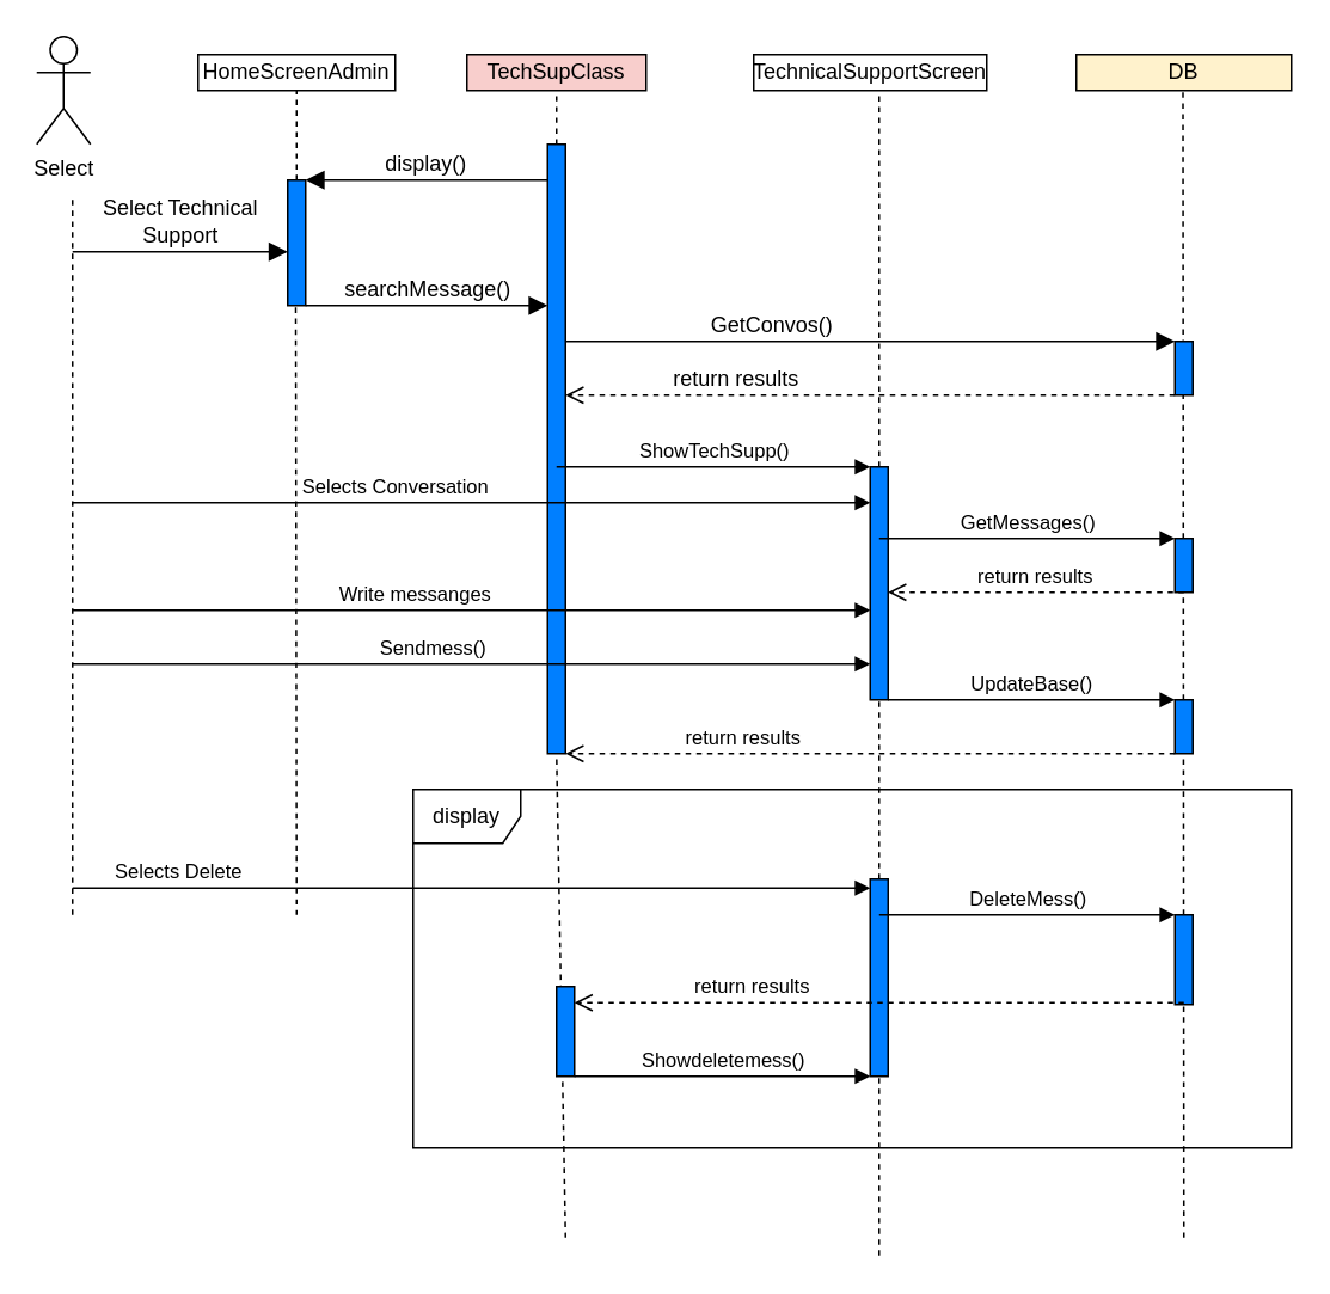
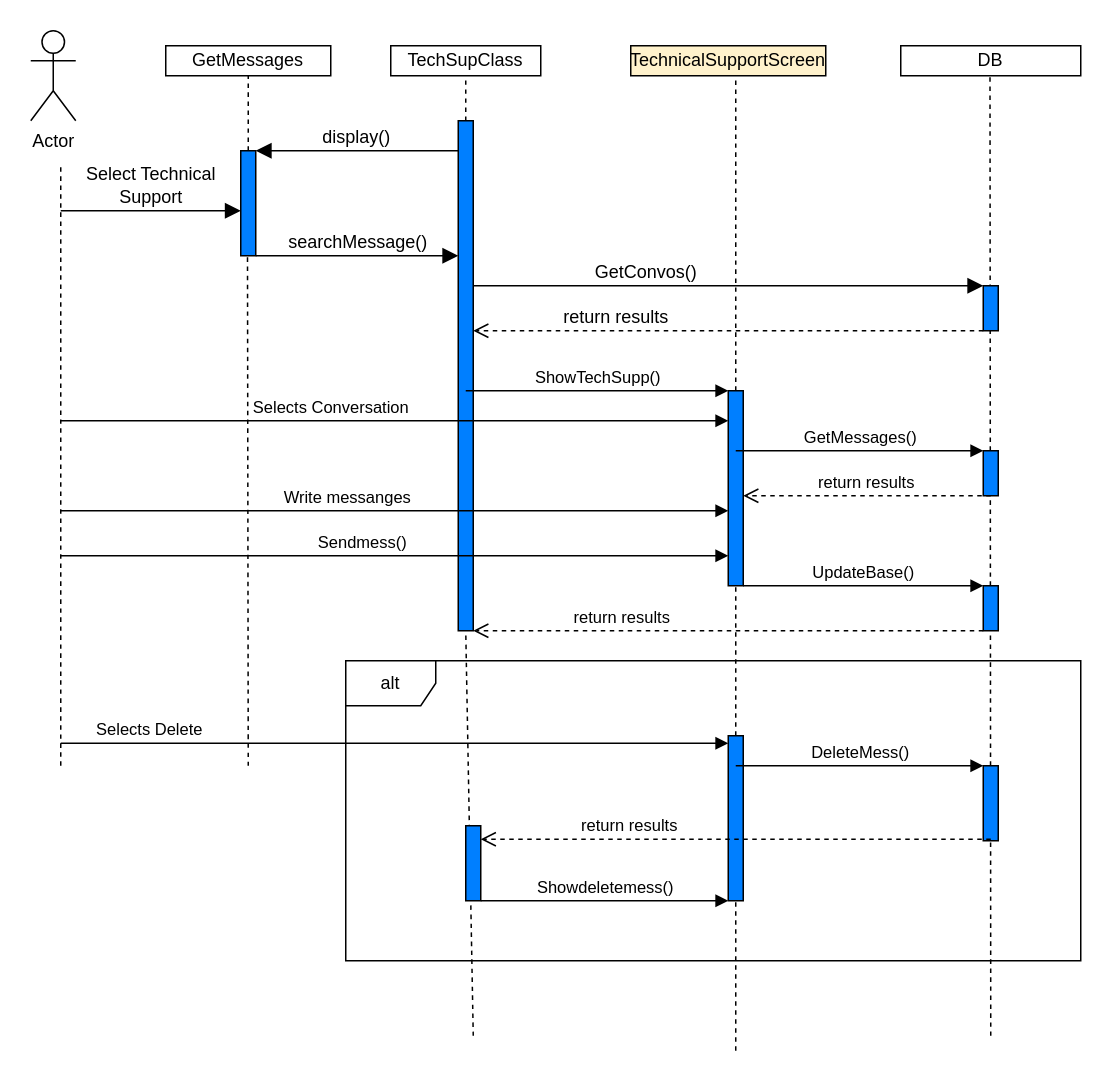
- <mxCell id="6" value="HomeScreenAdmin" style="rounded=0;whiteSpace=wrap;html=1;" parent="1" vertex="1"><mxGeometry x="110" y="30" width="110" height="20" as="geometry" /></mxCell>
+ <mxCell id="6" value="GetMessages" style="rounded=0;whiteSpace=wrap;html=1;" parent="1" vertex="1"><mxGeometry x="110" y="30" width="110" height="20" as="geometry" /></mxCell>
- <mxCell id="5" value="TechSupClass" style="rounded=0;whiteSpace=wrap;html=1;fillColor=#f8cecc;" parent="1" vertex="1"><mxGeometry x="260" y="30" width="100" height="20" as="geometry" /></mxCell>
+ <mxCell id="5" value="TechSupClass" style="rounded=0;whiteSpace=wrap;html=1;" parent="1" vertex="1"><mxGeometry x="260" y="30" width="100" height="20" as="geometry" /></mxCell>
- <mxCell id="4" value="TechnicalSupportScreen" style="rounded=0;whiteSpace=wrap;html=1;" parent="1" vertex="1"><mxGeometry x="420" y="30" width="130" height="20" as="geometry" /></mxCell>
+ <mxCell id="4" value="TechnicalSupportScreen" style="rounded=0;whiteSpace=wrap;html=1;fillColor=#fff2cc;" parent="1" vertex="1"><mxGeometry x="420" y="30" width="130" height="20" as="geometry" /></mxCell>
- <mxCell id="3" value="DB" style="rounded=0;whiteSpace=wrap;html=1;fillColor=#fff2cc;" parent="1" vertex="1"><mxGeometry x="600" y="30" width="120" height="20" as="geometry" /></mxCell>
+ <mxCell id="3" value="DB" style="rounded=0;whiteSpace=wrap;html=1;" parent="1" vertex="1"><mxGeometry x="600" y="30" width="120" height="20" as="geometry" /></mxCell>
- <mxCell id="2" value="Select" style="shape=umlActor;verticalLabelPosition=bottom;verticalAlign=top;html=1;outlineConnect=0;" parent="1" vertex="1"><mxGeometry x="20" y="20" width="30" height="60" as="geometry" /></mxCell>
+ <mxCell id="2" value="Actor" style="shape=umlActor;verticalLabelPosition=bottom;verticalAlign=top;html=1;outlineConnect=0;" parent="1" vertex="1"><mxGeometry x="20" y="20" width="30" height="60" as="geometry" /></mxCell>
- <mxCell id="33" value="display" style="shape=umlFrame;whiteSpace=wrap;html=1;pointerEvents=0;" parent="1" vertex="1"><mxGeometry x="230" y="440" width="490" height="200" as="geometry" /></mxCell>
+ <mxCell id="33" value="alt" style="shape=umlFrame;whiteSpace=wrap;html=1;pointerEvents=0;" parent="1" vertex="1"><mxGeometry x="230" y="440" width="490" height="200" as="geometry" /></mxCell>
